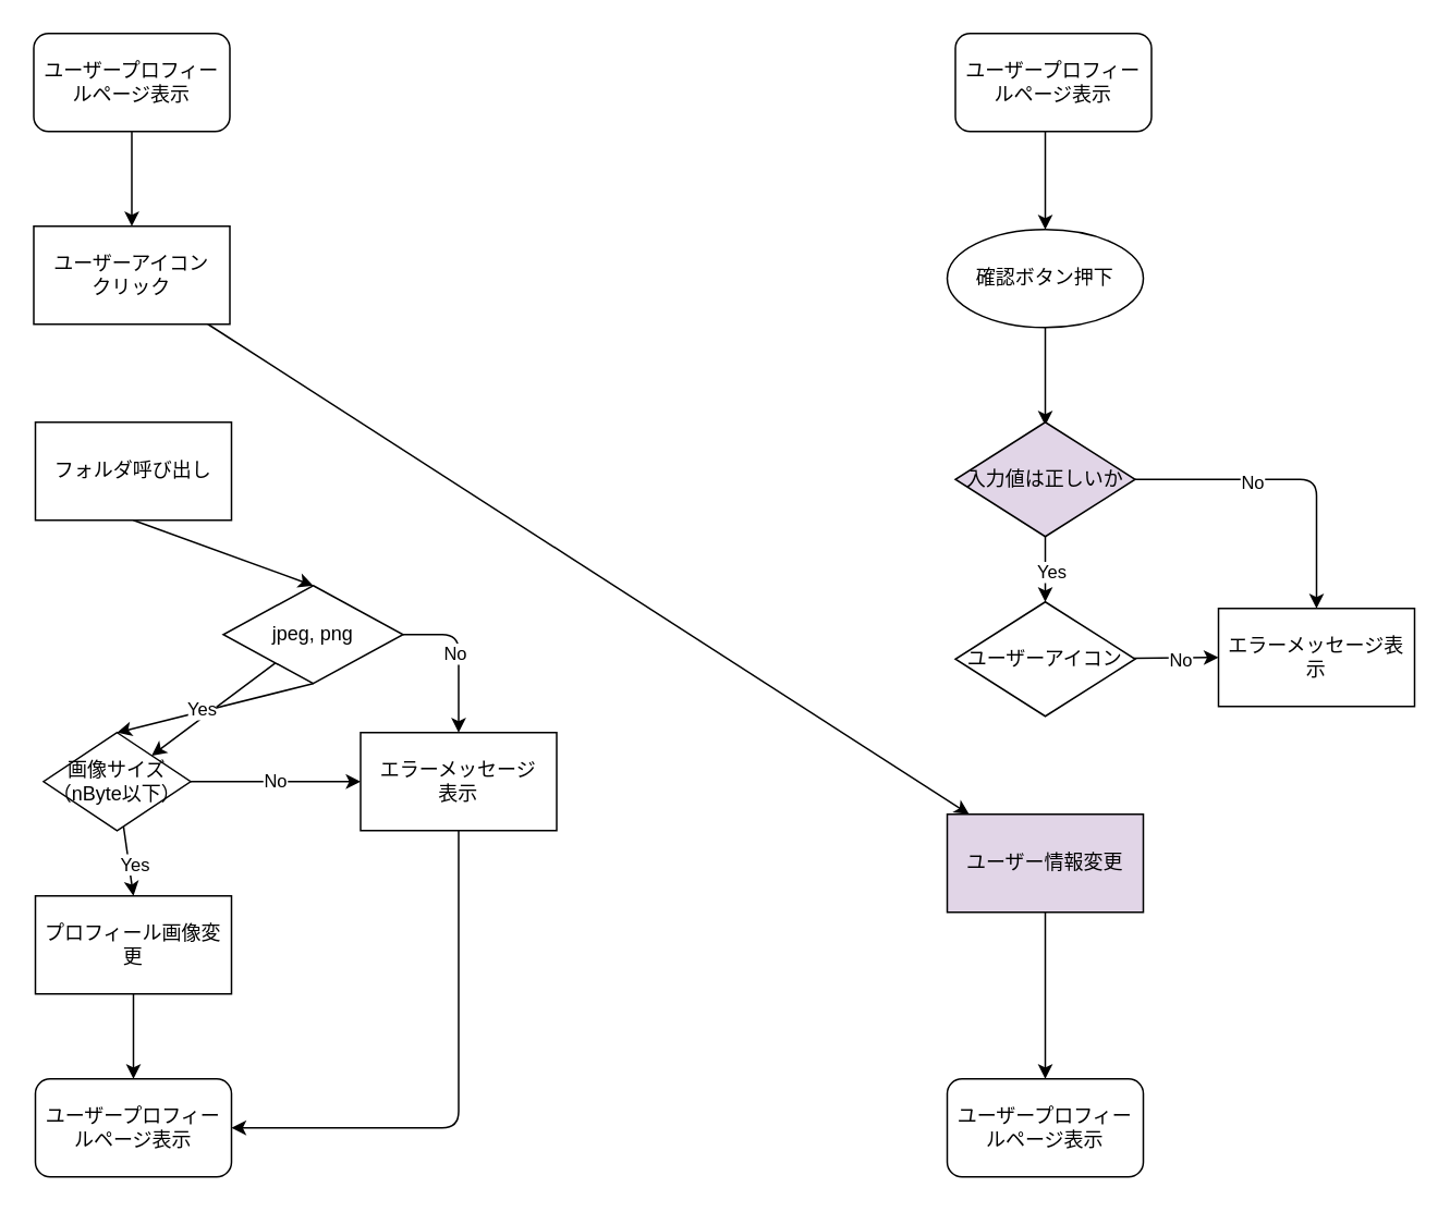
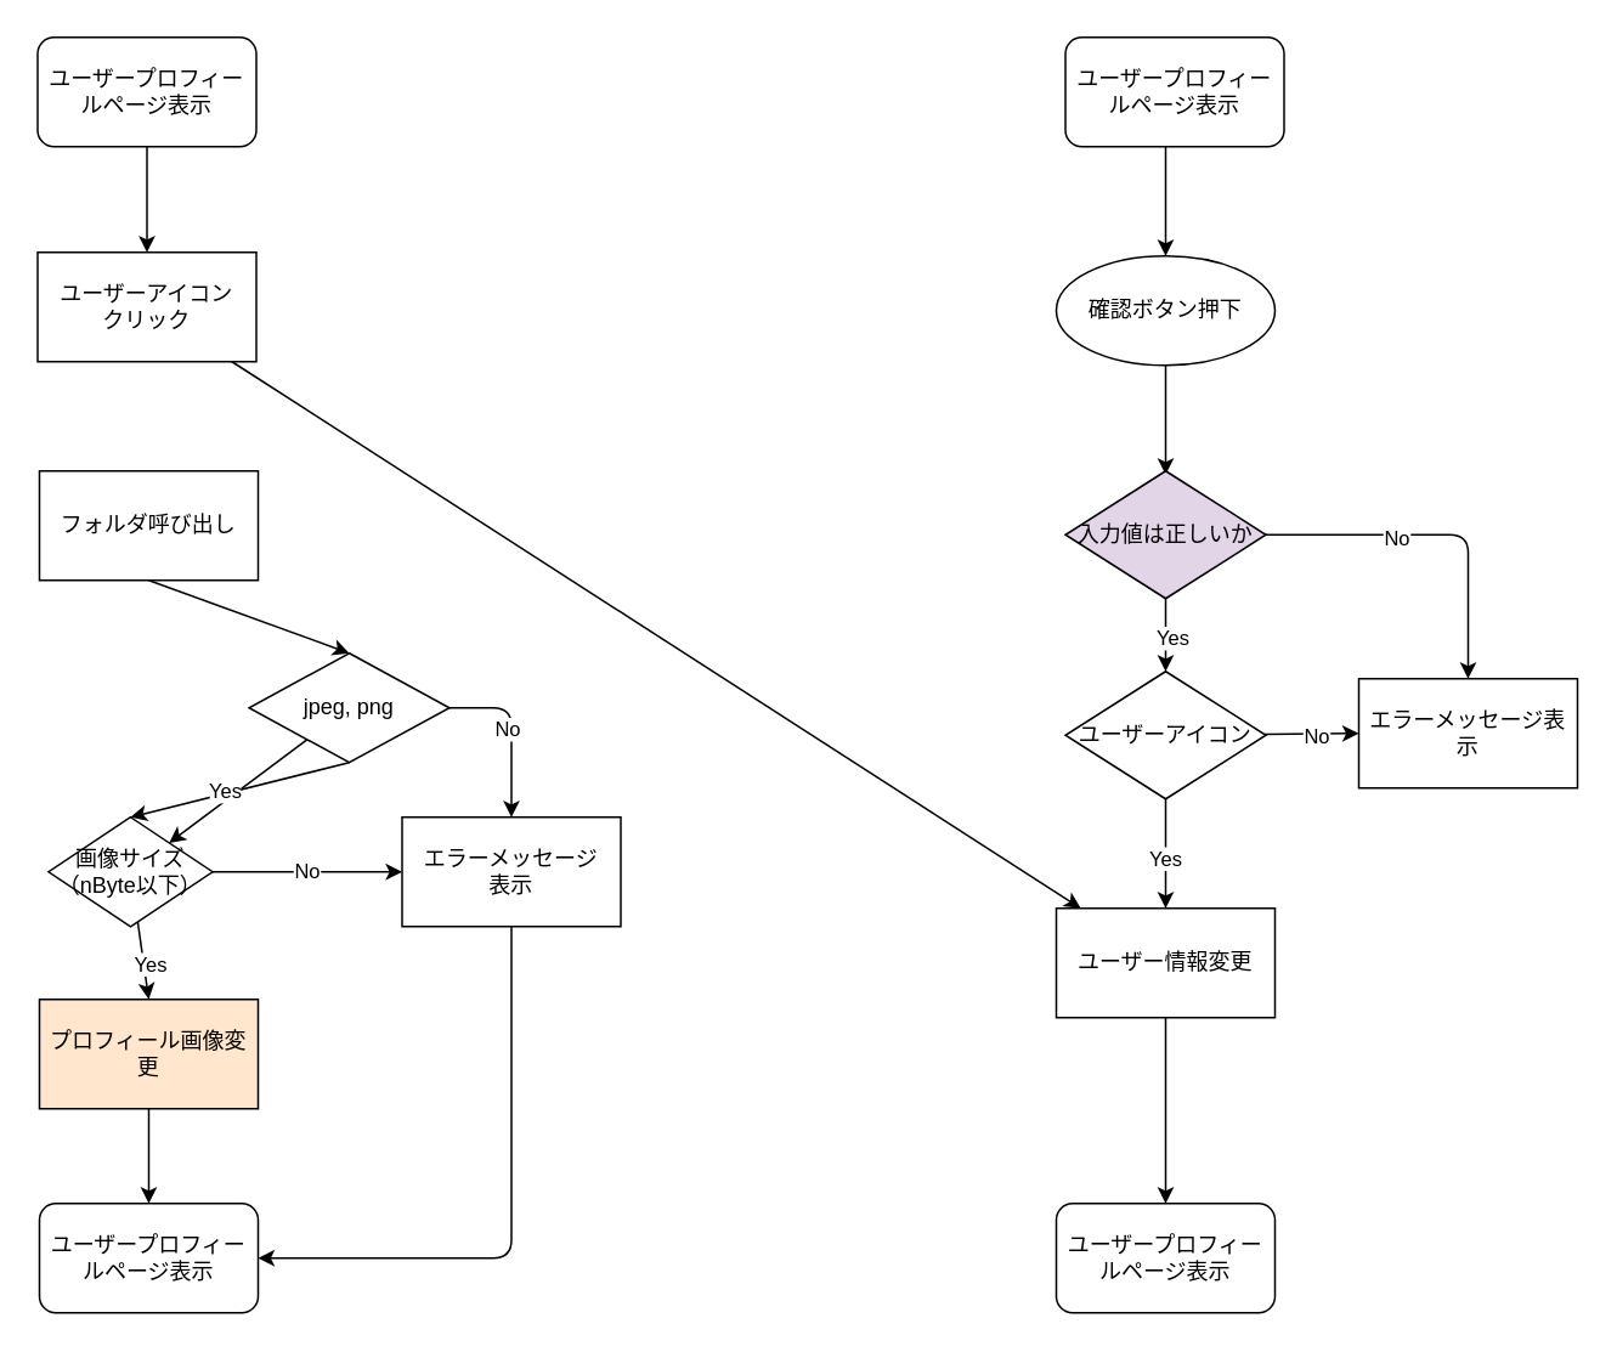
+ <mxCell id="31" style="edgeStyle=none;html=1;entryX=0.5;entryY=0;entryDx=0;entryDy=0;" edge="1" parent="1" source="35" target="25"><mxGeometry relative="1" as="geometry" /></mxCell>
+ <mxCell id="32" value="Yes" style="edgeLabel;html=1;align=center;verticalAlign=middle;resizable=0;points=[];" vertex="1" connectable="0" parent="31"><mxGeometry x="0.076" y="-1" relative="1" as="geometry"><mxPoint as="offset" /></mxGeometry></mxCell>
- <mxCell id="25" value="ユーザー情報変更" style="rounded=0;whiteSpace=wrap;html=1;fillColor=#e1d5e7;" vertex="1" parent="1"><mxGeometry x="579" y="498" width="120" height="60" as="geometry" /></mxCell>
+ <mxCell id="25" value="ユーザー情報変更" style="rounded=0;whiteSpace=wrap;html=1;" vertex="1" parent="1"><mxGeometry x="579" y="498" width="120" height="60" as="geometry" /></mxCell>
- <mxCell id="20" value="プロフィール画像変更" style="rounded=0;whiteSpace=wrap;html=1;" vertex="1" parent="1"><mxGeometry x="21" y="548" width="120" height="60" as="geometry" /></mxCell>
+ <mxCell id="20" value="プロフィール画像変更" style="rounded=0;whiteSpace=wrap;html=1;fillColor=#ffe6cc;" vertex="1" parent="1"><mxGeometry x="21" y="548" width="120" height="60" as="geometry" /></mxCell>
